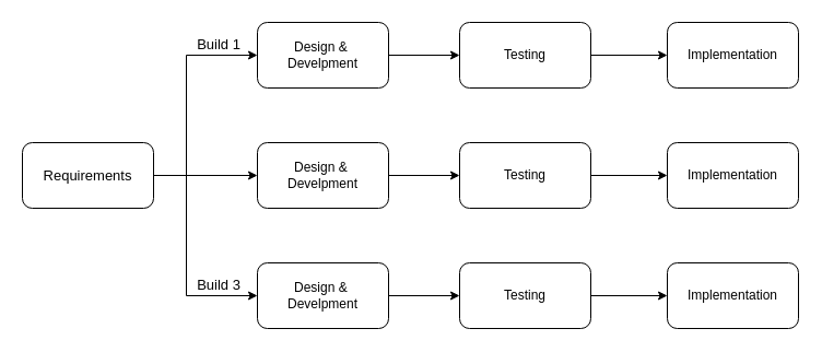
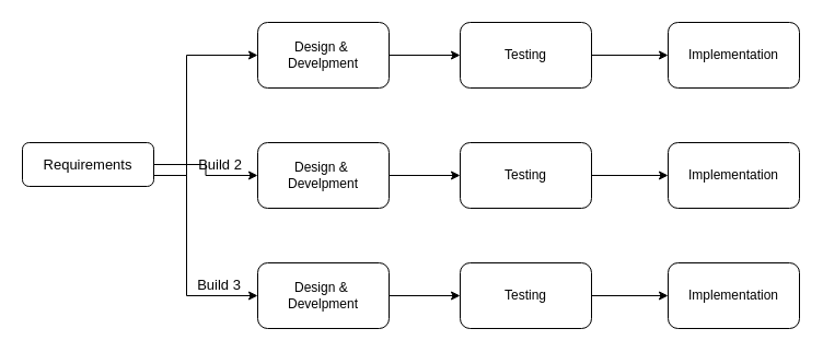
- <mxCell id="11" value="&lt;font style=&quot;font-size: 13px;&quot;&gt;Build 1&lt;br&gt;&lt;/font&gt;" style="text;html=1;align=center;verticalAlign=middle;whiteSpace=wrap;rounded=0;" vertex="1" parent="1"><mxGeometry x="170" y="30" width="60" height="20" as="geometry" /></mxCell>
+ <mxCell id="22" value="&lt;font style=&quot;font-size: 13px;&quot;&gt;Build 2&lt;br&gt;&lt;/font&gt;" style="text;html=1;align=center;verticalAlign=middle;whiteSpace=wrap;rounded=0;" vertex="1" parent="1"><mxGeometry x="171" y="140" width="60" height="20" as="geometry" /></mxCell>
- <mxCell id="5" value="&lt;font style=&quot;font-size: 13px;&quot;&gt;Requirements&lt;/font&gt;" style="rounded=1;whiteSpace=wrap;html=1;" vertex="1" parent="1"><mxGeometry x="20" y="130" width="120" height="60" as="geometry" /></mxCell>
+ <mxCell id="5" value="&lt;font style=&quot;font-size: 13px;&quot;&gt;Requirements&lt;/font&gt;" style="rounded=1;whiteSpace=wrap;html=1;" vertex="1" parent="1"><mxGeometry x="20" y="130" width="120" height="40" as="geometry" /></mxCell>
